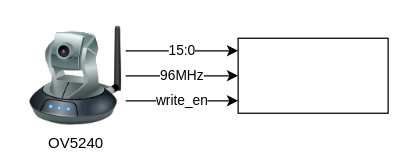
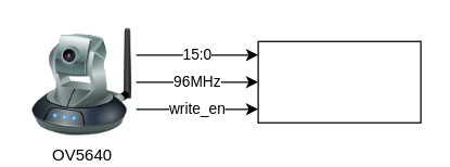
- <mxCell id="6" value="OV5240" style="image;html=1;image=img/lib/clip_art/networking/Ip_Camera_128x128.png" vertex="1" parent="1"><mxGeometry x="20" y="20" width="80" height="80" as="geometry" /></mxCell>
+ <mxCell id="6" value="OV5640" style="image;html=1;image=img/lib/clip_art/networking/Ip_Camera_128x128.png" vertex="1" parent="1"><mxGeometry x="20" y="20" width="80" height="80" as="geometry" /></mxCell>
